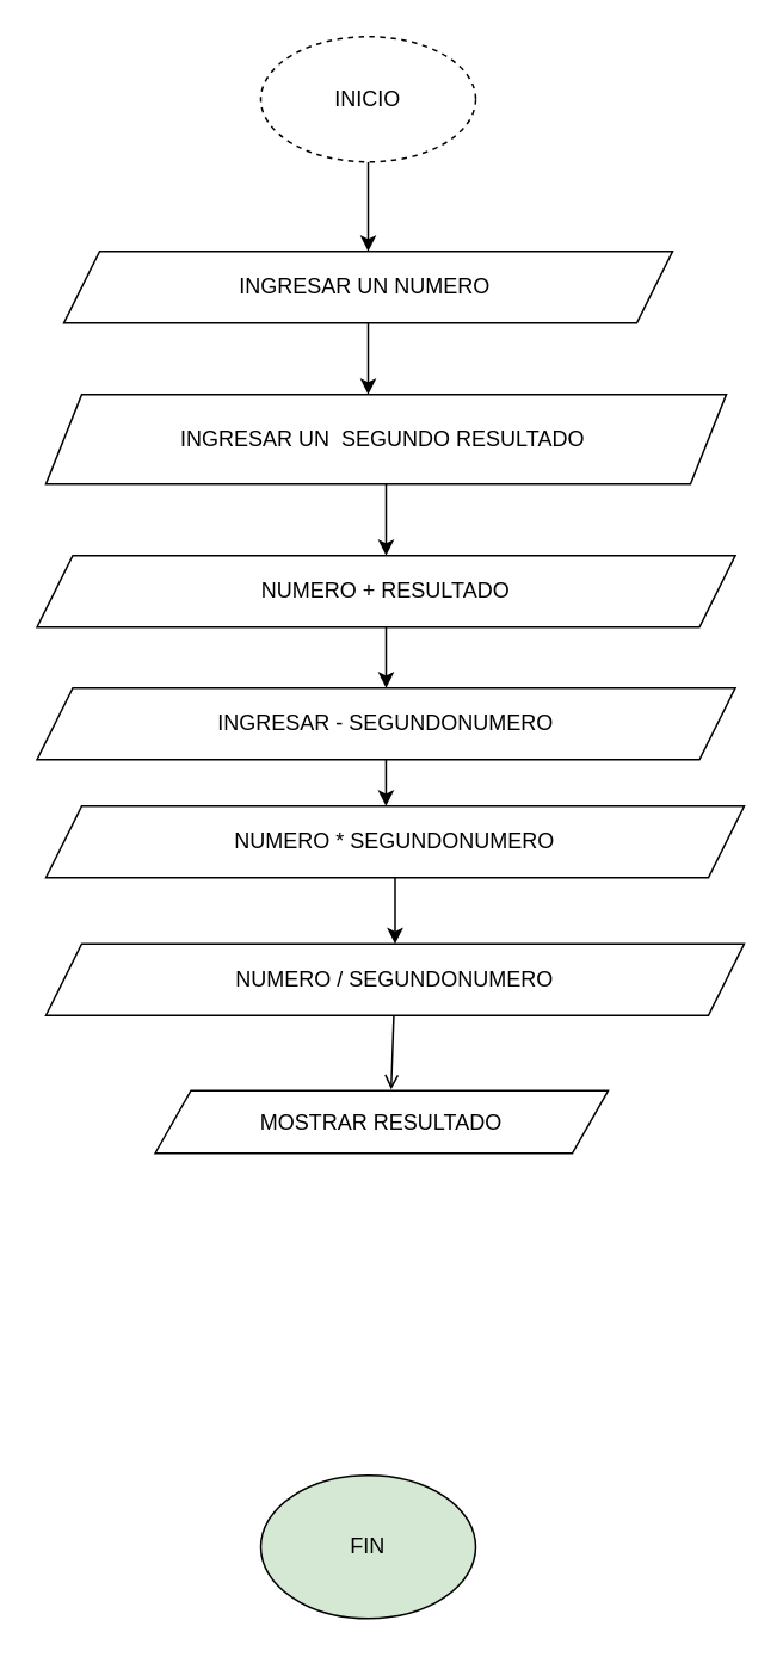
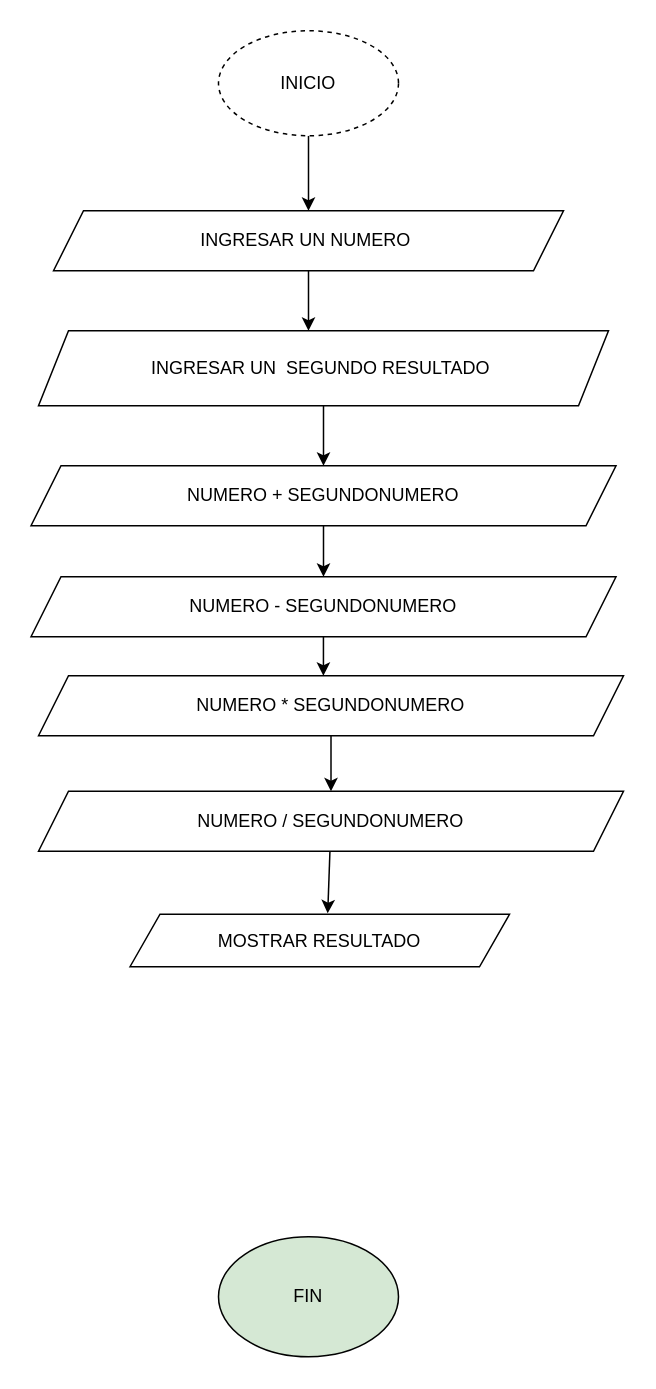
- <mxCell id="10" value="NUMERO + RESULTADO" style="shape=parallelogram;perimeter=parallelogramPerimeter;whiteSpace=wrap;html=1;fixedSize=1;" vertex="1" parent="1"><mxGeometry x="20" y="310" width="390" height="40" as="geometry" /></mxCell>
+ <mxCell id="10" value="NUMERO + SEGUNDONUMERO" style="shape=parallelogram;perimeter=parallelogramPerimeter;whiteSpace=wrap;html=1;fixedSize=1;" vertex="1" parent="1"><mxGeometry x="20" y="310" width="390" height="40" as="geometry" /></mxCell>
- <mxCell id="18" value="INGRESAR - SEGUNDONUMERO" style="shape=parallelogram;perimeter=parallelogramPerimeter;whiteSpace=wrap;html=1;fixedSize=1;" vertex="1" parent="1"><mxGeometry x="20" y="384" width="390" height="40" as="geometry" /></mxCell>
+ <mxCell id="18" value="NUMERO - SEGUNDONUMERO" style="shape=parallelogram;perimeter=parallelogramPerimeter;whiteSpace=wrap;html=1;fixedSize=1;" vertex="1" parent="1"><mxGeometry x="20" y="384" width="390" height="40" as="geometry" /></mxCell>
- <mxCell id="15" value="" style="edgeStyle=none;html=1;entryX=0.521;entryY=-0.019;entryDx=0;entryDy=0;entryPerimeter=0;endArrow=open;" edge="1" parent="1" source="16" target="11"><mxGeometry relative="1" as="geometry" /></mxCell>
+ <mxCell id="15" value="" style="edgeStyle=none;html=1;entryX=0.521;entryY=-0.019;entryDx=0;entryDy=0;entryPerimeter=0;" edge="1" parent="1" source="16" target="11"><mxGeometry relative="1" as="geometry" /></mxCell>
